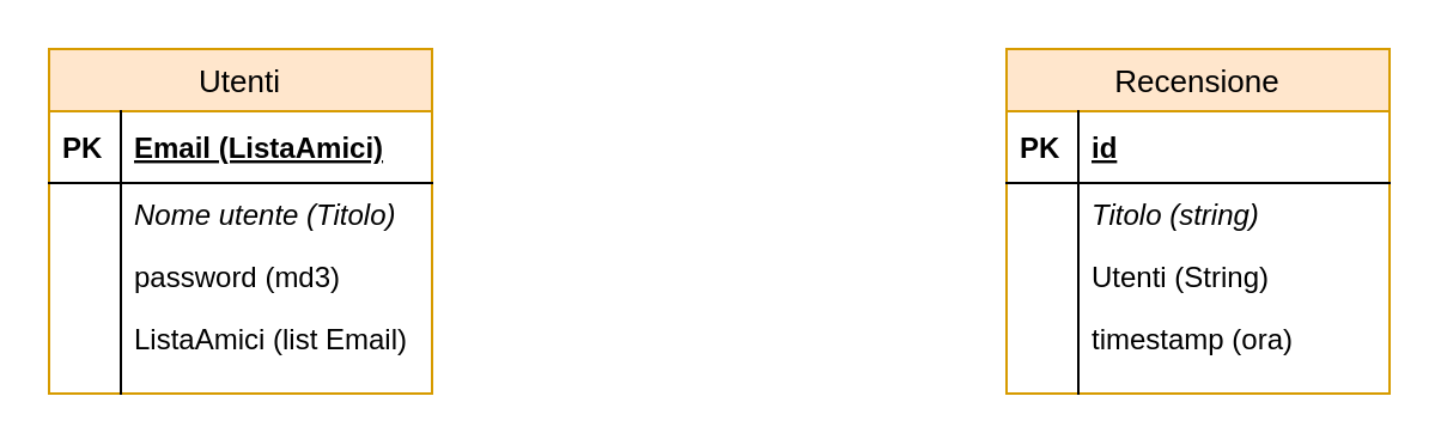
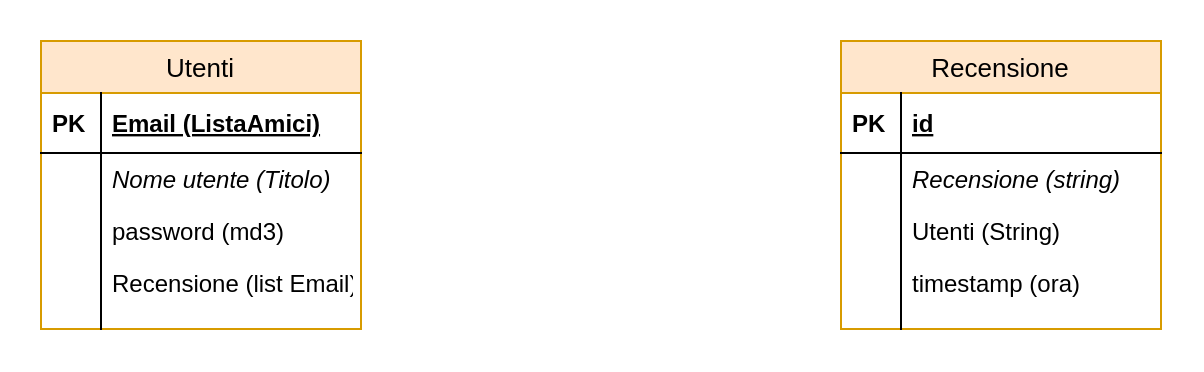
- <mxCell id="16" value="Titolo (string)" style="shape=partialRectangle;top=0;left=0;right=0;bottom=0;align=left;verticalAlign=top;fillColor=none;spacingLeft=34;spacingRight=4;overflow=hidden;rotatable=0;points=[[0,0.5],[1,0.5]];portConstraint=eastwest;dropTarget=0;fontStyle=2" parent="13" vertex="1"><mxGeometry y="56" width="160" height="26" as="geometry" /></mxCell>
+ <mxCell id="16" value="Recensione (string)" style="shape=partialRectangle;top=0;left=0;right=0;bottom=0;align=left;verticalAlign=top;fillColor=none;spacingLeft=34;spacingRight=4;overflow=hidden;rotatable=0;points=[[0,0.5],[1,0.5]];portConstraint=eastwest;dropTarget=0;fontStyle=2" parent="13" vertex="1"><mxGeometry y="56" width="160" height="26" as="geometry" /></mxCell>
- <mxCell id="9" value="ListaAmici (list Email)" style="shape=partialRectangle;top=0;left=0;right=0;bottom=0;align=left;verticalAlign=top;fillColor=none;spacingLeft=34;spacingRight=4;overflow=hidden;rotatable=0;points=[[0,0.5],[1,0.5]];portConstraint=eastwest;dropTarget=0;" parent="2" vertex="1"><mxGeometry y="108" width="160" height="26" as="geometry" /></mxCell>
+ <mxCell id="9" value="Recensione (list Email)" style="shape=partialRectangle;top=0;left=0;right=0;bottom=0;align=left;verticalAlign=top;fillColor=none;spacingLeft=34;spacingRight=4;overflow=hidden;rotatable=0;points=[[0,0.5],[1,0.5]];portConstraint=eastwest;dropTarget=0;" parent="2" vertex="1"><mxGeometry y="108" width="160" height="26" as="geometry" /></mxCell>
